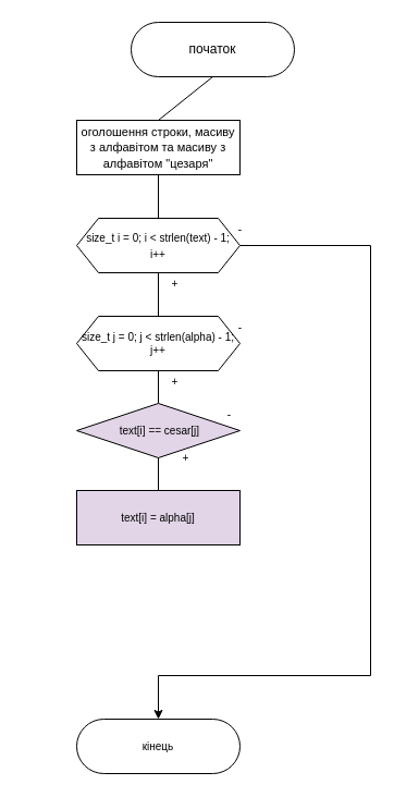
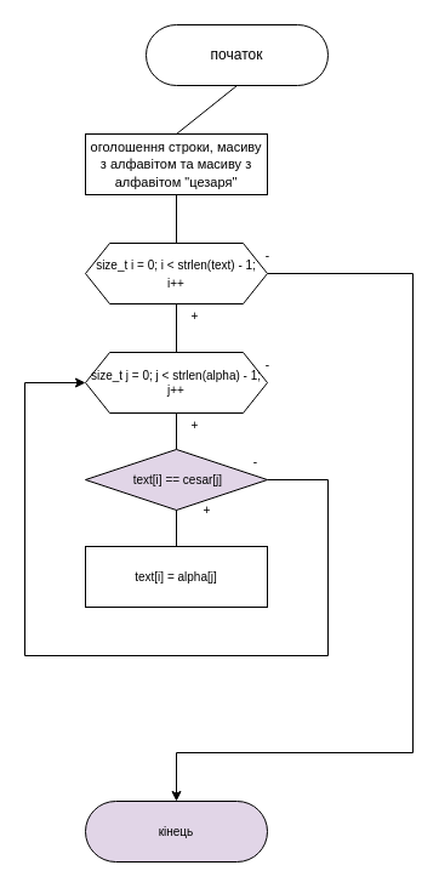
- <mxCell id="15" value="text[i] = alpha[j]" style="rounded=0;whiteSpace=wrap;html=1;fontSize=10;fillColor=#e1d5e7;" vertex="1" parent="1"><mxGeometry x="70" y="450" width="150" height="50" as="geometry" /></mxCell>
+ <mxCell id="15" value="text[i] = alpha[j]" style="rounded=0;whiteSpace=wrap;html=1;fontSize=10;" vertex="1" parent="1"><mxGeometry x="70" y="450" width="150" height="50" as="geometry" /></mxCell>
+ <mxCell id="12" style="edgeStyle=orthogonalEdgeStyle;rounded=0;orthogonalLoop=1;jettySize=auto;html=1;exitX=1;exitY=0.5;exitDx=0;exitDy=0;fontSize=10;entryX=0;entryY=0.5;entryDx=0;entryDy=0;" edge="1" parent="1" source="13" target="9"><mxGeometry relative="1" as="geometry"><mxPoint x="20" y="550" as="targetPoint" /><Array as="points"><mxPoint x="270" y="395" /><mxPoint x="270" y="540" /><mxPoint x="20" y="540" /><mxPoint x="20" y="315" /></Array></mxGeometry></mxCell>
- <mxCell id="21" value="кінець" style="rounded=1;whiteSpace=wrap;html=1;fontSize=10;arcSize=50;" vertex="1" parent="1"><mxGeometry x="70" y="660" width="150" height="50" as="geometry" /></mxCell>
+ <mxCell id="21" value="кінець" style="rounded=1;whiteSpace=wrap;html=1;fontSize=10;arcSize=50;fillColor=#e1d5e7;" vertex="1" parent="1"><mxGeometry x="70" y="660" width="150" height="50" as="geometry" /></mxCell>
